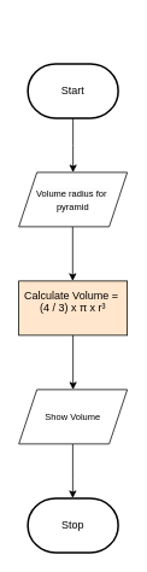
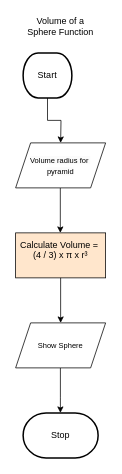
+ <mxCell id="4" value="Volume of a Sphere Function" style="text;strokeColor=none;align=center;fillColor=none;html=1;verticalAlign=middle;whiteSpace=wrap;rounded=0;" vertex="1" parent="1"><mxGeometry x="30" y="20" width="100" height="30" as="geometry" /></mxCell>
- <mxCell id="3" value="Start" style="strokeWidth=2;html=1;shape=mxgraph.flowchart.terminator;whiteSpace=wrap;" vertex="1" parent="1"><mxGeometry x="30" y="70" width="100" height="60" as="geometry" /></mxCell>
+ <mxCell id="3" value="Start" style="strokeWidth=2;html=1;shape=mxgraph.flowchart.terminator;whiteSpace=wrap;" vertex="1" parent="1"><mxGeometry x="30" y="70" width="65" height="60" as="geometry" /></mxCell>
- <mxCell id="11" value="&lt;span style=&quot;color: rgb(0, 0, 0); font-size: 10px;&quot;&gt;Show Volume&lt;/span&gt;" style="shape=parallelogram;perimeter=parallelogramPerimeter;whiteSpace=wrap;html=1;fixedSize=1;" vertex="1" parent="1"><mxGeometry x="20" y="430" width="120" height="60" as="geometry" /></mxCell>
+ <mxCell id="11" value="&lt;span style=&quot;color: rgb(0, 0, 0); font-size: 10px;&quot;&gt;Show Sphere&lt;/span&gt;" style="shape=parallelogram;perimeter=parallelogramPerimeter;whiteSpace=wrap;html=1;fixedSize=1;" vertex="1" parent="1"><mxGeometry x="20" y="430" width="120" height="60" as="geometry" /></mxCell>
